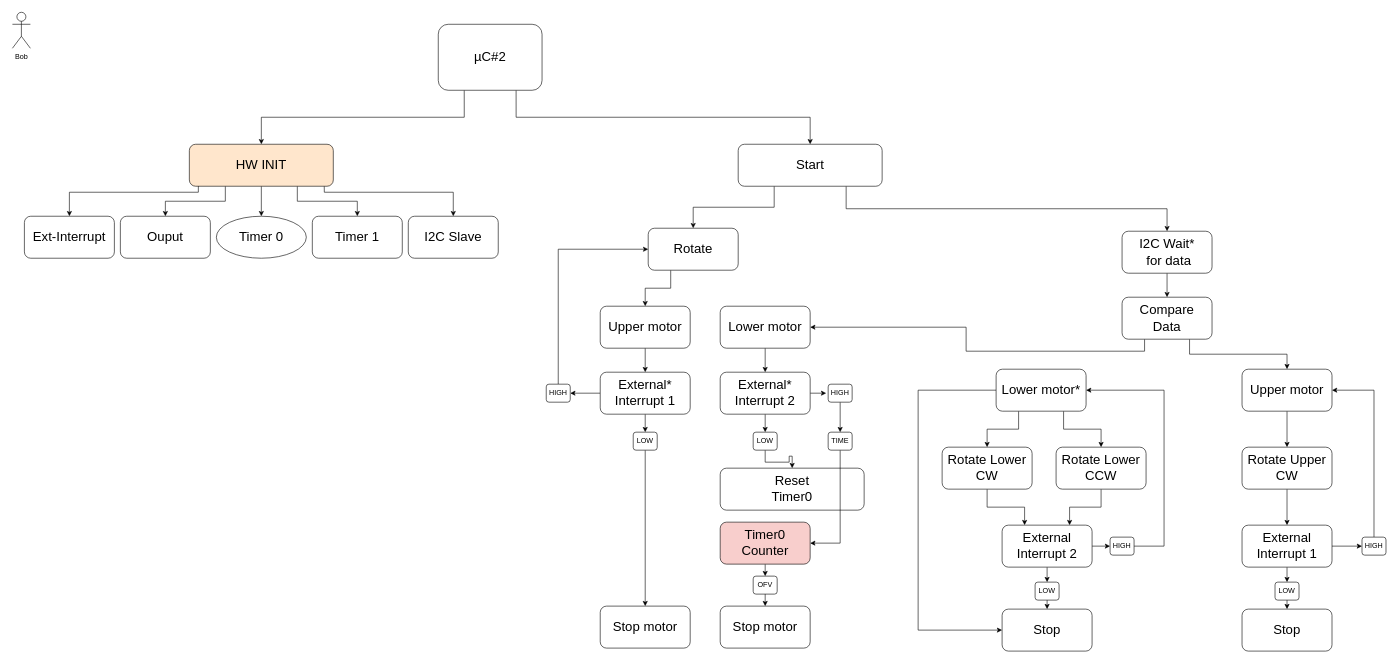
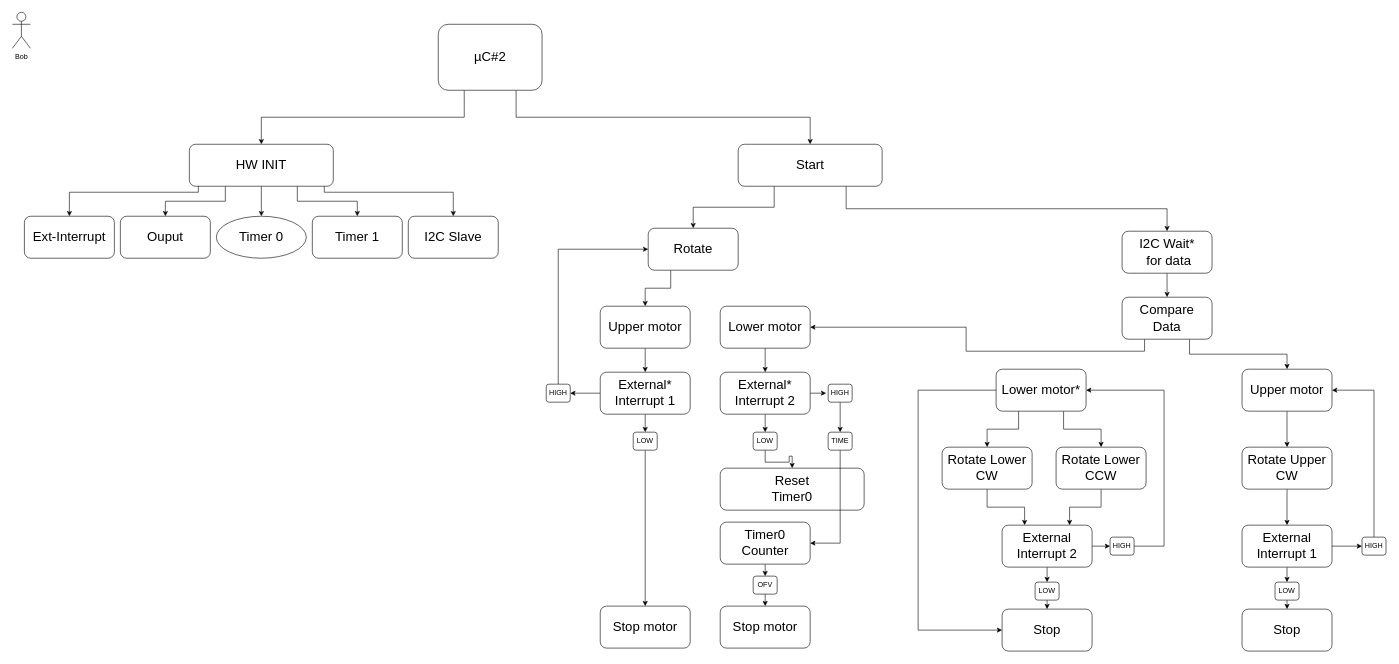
- <mxCell id="10" value="&lt;font style=&quot;font-size: 22px&quot;&gt;HW INIT&lt;/font&gt;" style="rounded=1;whiteSpace=wrap;html=1;fillColor=#ffe6cc;" parent="1" vertex="1"><mxGeometry x="315" y="240" width="240" height="70" as="geometry" /></mxCell>
+ <mxCell id="10" value="&lt;font style=&quot;font-size: 22px&quot;&gt;HW INIT&lt;/font&gt;" style="rounded=1;whiteSpace=wrap;html=1;" parent="1" vertex="1"><mxGeometry x="315" y="240" width="240" height="70" as="geometry" /></mxCell>
- <mxCell id="43" value="&lt;font style=&quot;font-size: 22px&quot;&gt;Timer0&lt;br&gt;Counter&lt;br&gt;&lt;/font&gt;" style="rounded=1;whiteSpace=wrap;html=1;fillColor=#f8cecc;" parent="1" vertex="1"><mxGeometry x="1200" y="870" width="150" height="70" as="geometry" /></mxCell>
+ <mxCell id="43" value="&lt;font style=&quot;font-size: 22px&quot;&gt;Timer0&lt;br&gt;Counter&lt;br&gt;&lt;/font&gt;" style="rounded=1;whiteSpace=wrap;html=1;" parent="1" vertex="1"><mxGeometry x="1200" y="870" width="150" height="70" as="geometry" /></mxCell>
